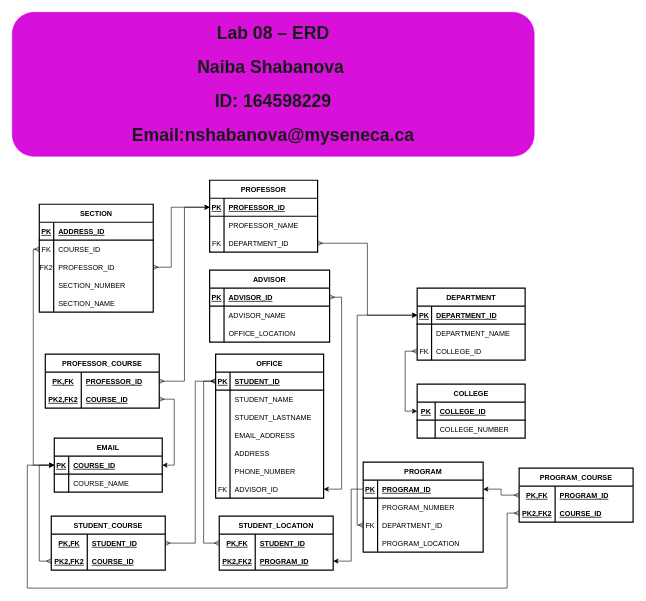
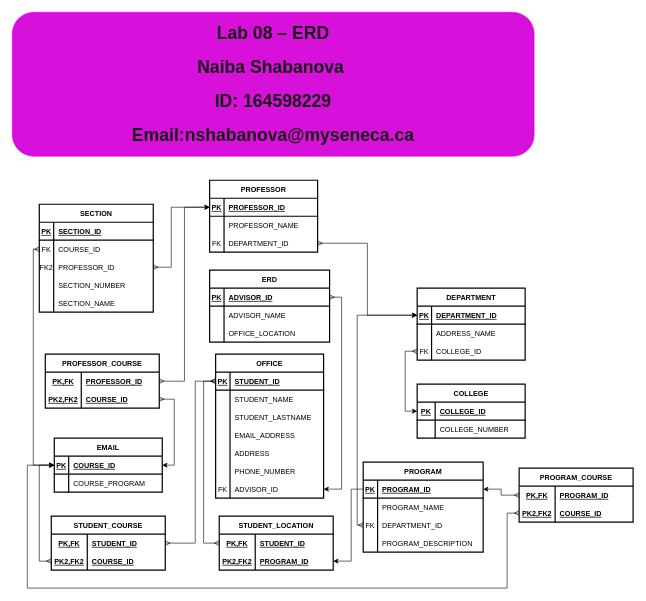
- <mxCell id="33" value="ADDRESS_ID" style="shape=partialRectangle;connectable=1;fillColor=none;top=0;left=0;bottom=0;right=0;align=left;spacingLeft=6;fontStyle=5;overflow=hidden;strokeWidth=2;movable=1;resizable=1;rotatable=1;deletable=1;editable=1;locked=0;" parent="31" vertex="1"><mxGeometry x="24" width="166" height="30" as="geometry"><mxRectangle width="166" height="30" as="alternateBounds" /></mxGeometry></mxCell>
+ <mxCell id="33" value="SECTION_ID" style="shape=partialRectangle;connectable=1;fillColor=none;top=0;left=0;bottom=0;right=0;align=left;spacingLeft=6;fontStyle=5;overflow=hidden;strokeWidth=2;movable=1;resizable=1;rotatable=1;deletable=1;editable=1;locked=0;" parent="31" vertex="1"><mxGeometry x="24" width="166" height="30" as="geometry"><mxRectangle width="166" height="30" as="alternateBounds" /></mxGeometry></mxCell>
- <mxCell id="66" value="ADVISOR" style="shape=table;startSize=30;container=1;collapsible=1;childLayout=tableLayout;fixedRows=1;rowLines=0;fontStyle=1;align=center;resizeLast=1;strokeWidth=2;fillColor=none;movable=1;resizable=1;rotatable=1;deletable=1;editable=1;locked=0;connectable=1;" parent="1" vertex="1"><mxGeometry x="349" y="450" width="200" height="120" as="geometry" /></mxCell>
+ <mxCell id="66" value="ERD" style="shape=table;startSize=30;container=1;collapsible=1;childLayout=tableLayout;fixedRows=1;rowLines=0;fontStyle=1;align=center;resizeLast=1;strokeWidth=2;fillColor=none;movable=1;resizable=1;rotatable=1;deletable=1;editable=1;locked=0;connectable=1;" parent="1" vertex="1"><mxGeometry x="349" y="450" width="200" height="120" as="geometry" /></mxCell>
- <mxCell id="16" value="DEPARTMENT_NAME" style="shape=partialRectangle;connectable=0;fillColor=none;top=0;left=0;bottom=0;right=0;align=left;spacingLeft=6;overflow=hidden;strokeWidth=2;fontStyle=0" parent="14" vertex="1"><mxGeometry x="24" width="156" height="30" as="geometry"><mxRectangle width="156" height="30" as="alternateBounds" /></mxGeometry></mxCell>
+ <mxCell id="16" value="ADDRESS_NAME" style="shape=partialRectangle;connectable=0;fillColor=none;top=0;left=0;bottom=0;right=0;align=left;spacingLeft=6;overflow=hidden;strokeWidth=2;fontStyle=0" parent="14" vertex="1"><mxGeometry x="24" width="156" height="30" as="geometry"><mxRectangle width="156" height="30" as="alternateBounds" /></mxGeometry></mxCell>
- <mxCell id="65" value="COURSE_NAME" style="shape=partialRectangle;connectable=0;fillColor=none;top=0;left=0;bottom=0;right=0;align=left;spacingLeft=6;overflow=hidden;strokeWidth=2;fontStyle=0" parent="63" vertex="1"><mxGeometry x="24" width="156" height="30" as="geometry"><mxRectangle width="156" height="30" as="alternateBounds" /></mxGeometry></mxCell>
+ <mxCell id="65" value="COURSE_PROGRAM" style="shape=partialRectangle;connectable=0;fillColor=none;top=0;left=0;bottom=0;right=0;align=left;spacingLeft=6;overflow=hidden;strokeWidth=2;fontStyle=0" parent="63" vertex="1"><mxGeometry x="24" width="156" height="30" as="geometry"><mxRectangle width="156" height="30" as="alternateBounds" /></mxGeometry></mxCell>
- <mxCell id="52" value="PROGRAM_NUMBER" style="shape=partialRectangle;connectable=1;fillColor=none;top=0;left=0;bottom=0;right=0;align=left;spacingLeft=6;overflow=hidden;strokeWidth=2;fontStyle=0;movable=1;resizable=1;rotatable=1;deletable=1;editable=1;locked=0;" parent="50" vertex="1"><mxGeometry x="24" width="176" height="30" as="geometry"><mxRectangle width="176" height="30" as="alternateBounds" /></mxGeometry></mxCell>
+ <mxCell id="52" value="PROGRAM_NAME" style="shape=partialRectangle;connectable=1;fillColor=none;top=0;left=0;bottom=0;right=0;align=left;spacingLeft=6;overflow=hidden;strokeWidth=2;fontStyle=0;movable=1;resizable=1;rotatable=1;deletable=1;editable=1;locked=0;" parent="50" vertex="1"><mxGeometry x="24" width="176" height="30" as="geometry"><mxRectangle width="176" height="30" as="alternateBounds" /></mxGeometry></mxCell>
- <mxCell id="58" value="PROGRAM_LOCATION" style="shape=partialRectangle;connectable=1;fillColor=none;top=0;left=0;bottom=0;right=0;align=left;spacingLeft=6;overflow=hidden;strokeWidth=2;fontStyle=0;movable=1;resizable=1;rotatable=1;deletable=1;editable=1;locked=0;" parent="56" vertex="1"><mxGeometry x="24" width="176" height="30" as="geometry"><mxRectangle width="176" height="30" as="alternateBounds" /></mxGeometry></mxCell>
+ <mxCell id="58" value="PROGRAM_DESCRIPTION" style="shape=partialRectangle;connectable=1;fillColor=none;top=0;left=0;bottom=0;right=0;align=left;spacingLeft=6;overflow=hidden;strokeWidth=2;fontStyle=0;movable=1;resizable=1;rotatable=1;deletable=1;editable=1;locked=0;" parent="56" vertex="1"><mxGeometry x="24" width="176" height="30" as="geometry"><mxRectangle width="176" height="30" as="alternateBounds" /></mxGeometry></mxCell>
